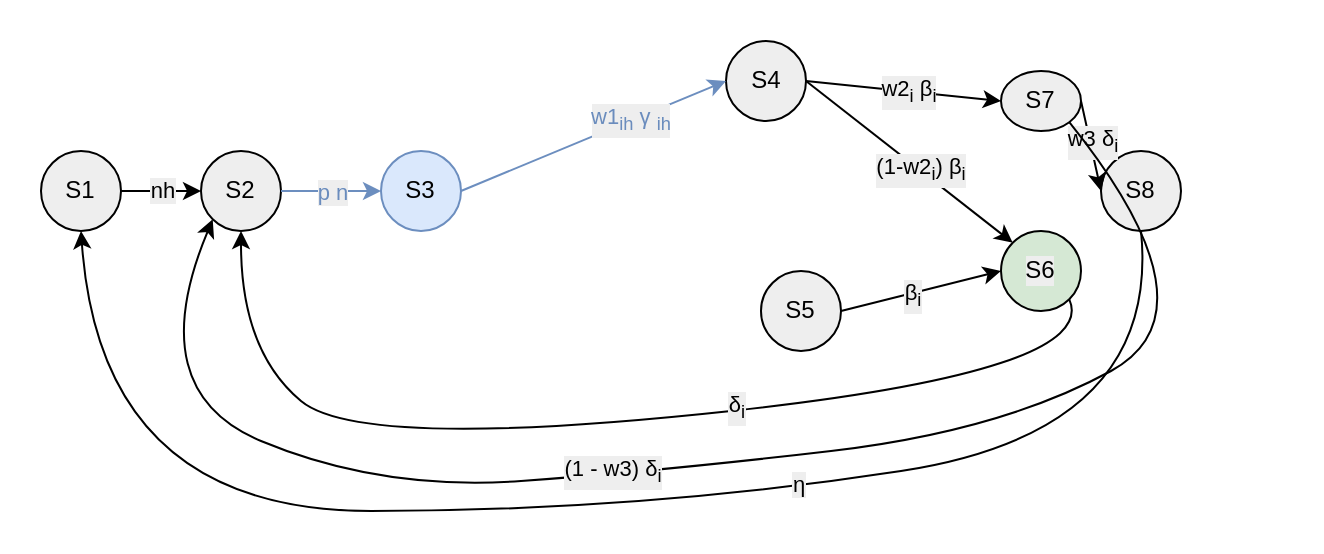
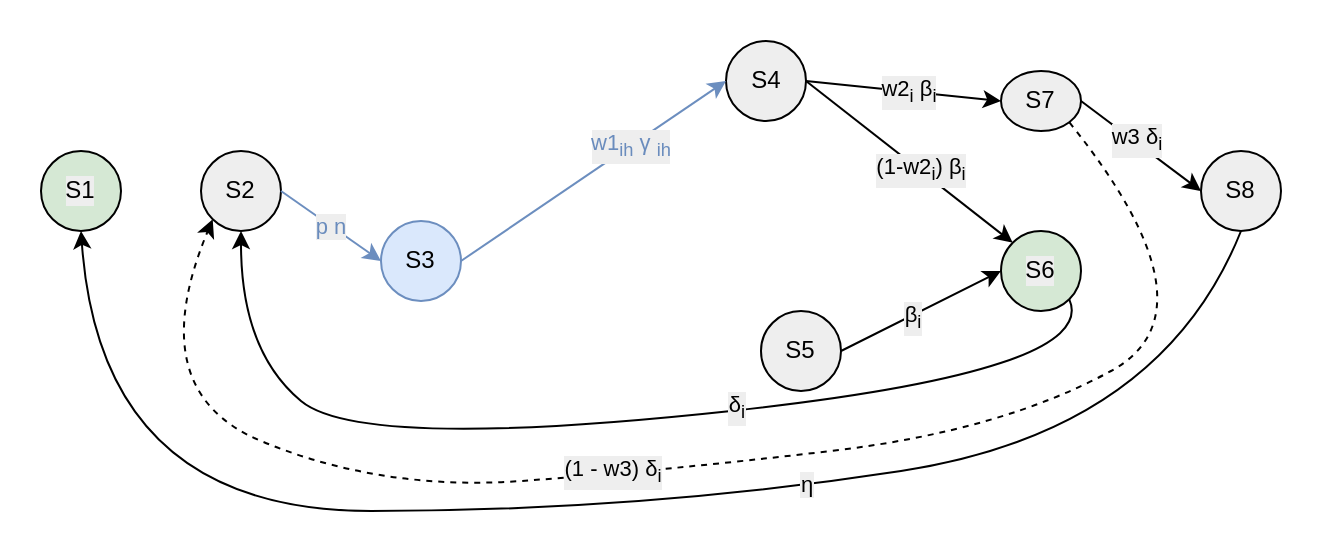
- <mxCell id="2" value="S1" style="ellipse;whiteSpace=wrap;html=1;aspect=fixed;strokeColor=#000000;fillColor=#EEEEEE;labelBackgroundColor=#EEEEEE;" parent="1" vertex="1"><mxGeometry x="20" y="75" width="40" height="40" as="geometry" /></mxCell>
+ <mxCell id="2" value="S1" style="ellipse;whiteSpace=wrap;html=1;aspect=fixed;strokeColor=#000000;fillColor=#d5e8d4;labelBackgroundColor=#EEEEEE;" parent="1" vertex="1"><mxGeometry x="20" y="75" width="40" height="40" as="geometry" /></mxCell>
- <mxCell id="10" value="" style="endArrow=classic;html=1;rounded=0;exitX=1;exitY=0.5;exitDx=0;exitDy=0;entryX=0;entryY=0.5;entryDx=0;entryDy=0;labelBackgroundColor=#EEEEEE;" parent="1" source="2" target="3" edge="1"><mxGeometry width="50" height="50" relative="1" as="geometry"><mxPoint x="340" y="115" as="sourcePoint" /><mxPoint x="390" y="65" as="targetPoint" /></mxGeometry></mxCell>
- <mxCell id="11" value="nh" style="edgeLabel;html=1;align=center;verticalAlign=middle;resizable=0;points=[];labelBackgroundColor=#EEEEEE;" parent="10" vertex="1" connectable="0"><mxGeometry x="-0.002" y="1" relative="1" as="geometry"><mxPoint as="offset" /></mxGeometry></mxCell>
- <mxCell id="4" value="S3" style="ellipse;whiteSpace=wrap;html=1;aspect=fixed;strokeColor=#6c8ebf;fillColor=#dae8fc;" parent="1" vertex="1"><mxGeometry x="190" y="75" width="40" height="40" as="geometry" /></mxCell>
+ <mxCell id="4" value="S3" style="ellipse;whiteSpace=wrap;html=1;aspect=fixed;strokeColor=#6c8ebf;fillColor=#dae8fc;" parent="1" vertex="1"><mxGeometry x="190" y="110" width="40" height="40" as="geometry" /></mxCell>
- <mxCell id="9" value="S8" style="ellipse;whiteSpace=wrap;html=1;aspect=fixed;strokeColor=#000000;fillColor=#EEEEEE;labelBackgroundColor=#EEEEEE;" parent="1" vertex="1"><mxGeometry x="550" y="75" width="40" height="40" as="geometry" /></mxCell>
+ <mxCell id="9" value="S8" style="ellipse;whiteSpace=wrap;html=1;aspect=fixed;strokeColor=#000000;fillColor=#EEEEEE;labelBackgroundColor=#EEEEEE;" parent="1" vertex="1"><mxGeometry x="600" y="75" width="40" height="40" as="geometry" /></mxCell>
- <mxCell id="6" value="S5" style="ellipse;whiteSpace=wrap;html=1;aspect=fixed;strokeColor=#000000;fillColor=#EEEEEE;labelBackgroundColor=#EEEEEE;" parent="1" vertex="1"><mxGeometry x="380" y="135" width="40" height="40" as="geometry" /></mxCell>
+ <mxCell id="6" value="S5" style="ellipse;whiteSpace=wrap;html=1;aspect=fixed;strokeColor=#000000;fillColor=#EEEEEE;labelBackgroundColor=#EEEEEE;" parent="1" vertex="1"><mxGeometry x="380" y="155" width="40" height="40" as="geometry" /></mxCell>
- <mxCell id="26" value="" style="curved=1;endArrow=classic;html=1;rounded=0;entryX=0;entryY=1;entryDx=0;entryDy=0;exitX=1;exitY=1;exitDx=0;exitDy=0;labelBackgroundColor=#EEEEEE;" parent="1" source="7" target="3" edge="1"><mxGeometry width="50" height="50" relative="1" as="geometry"><mxPoint x="650" y="125" as="sourcePoint" /><mxPoint x="10" y="125" as="targetPoint" /><Array as="points"><mxPoint x="610" y="155" /><mxPoint x="500" y="215" /><mxPoint x="330" y="235" /><mxPoint x="190" y="245" /><mxPoint x="70" y="195" /></Array></mxGeometry></mxCell>
+ <mxCell id="26" value="" style="curved=1;endArrow=classic;html=1;rounded=0;entryX=0;entryY=1;entryDx=0;entryDy=0;exitX=1;exitY=1;exitDx=0;exitDy=0;labelBackgroundColor=#EEEEEE;dashed=1;" parent="1" source="7" target="3" edge="1"><mxGeometry width="50" height="50" relative="1" as="geometry"><mxPoint x="650" y="125" as="sourcePoint" /><mxPoint x="10" y="125" as="targetPoint" /><Array as="points"><mxPoint x="610" y="155" /><mxPoint x="500" y="215" /><mxPoint x="330" y="235" /><mxPoint x="190" y="245" /><mxPoint x="70" y="195" /></Array></mxGeometry></mxCell>
